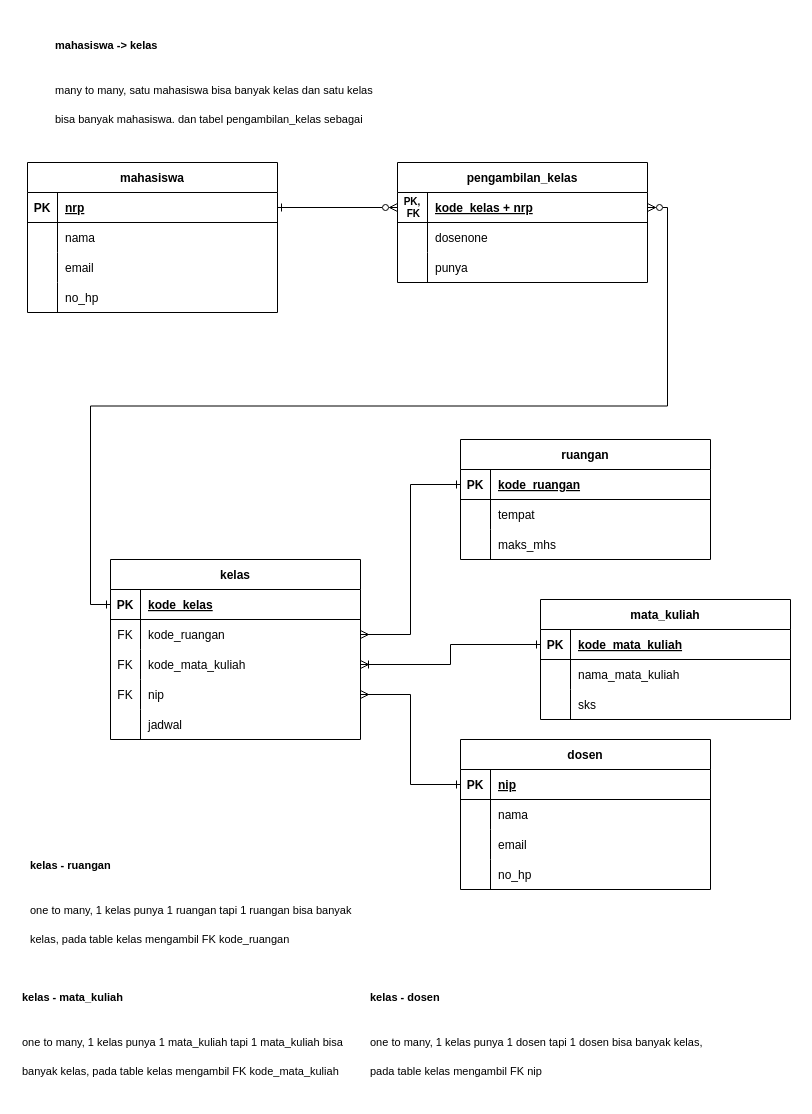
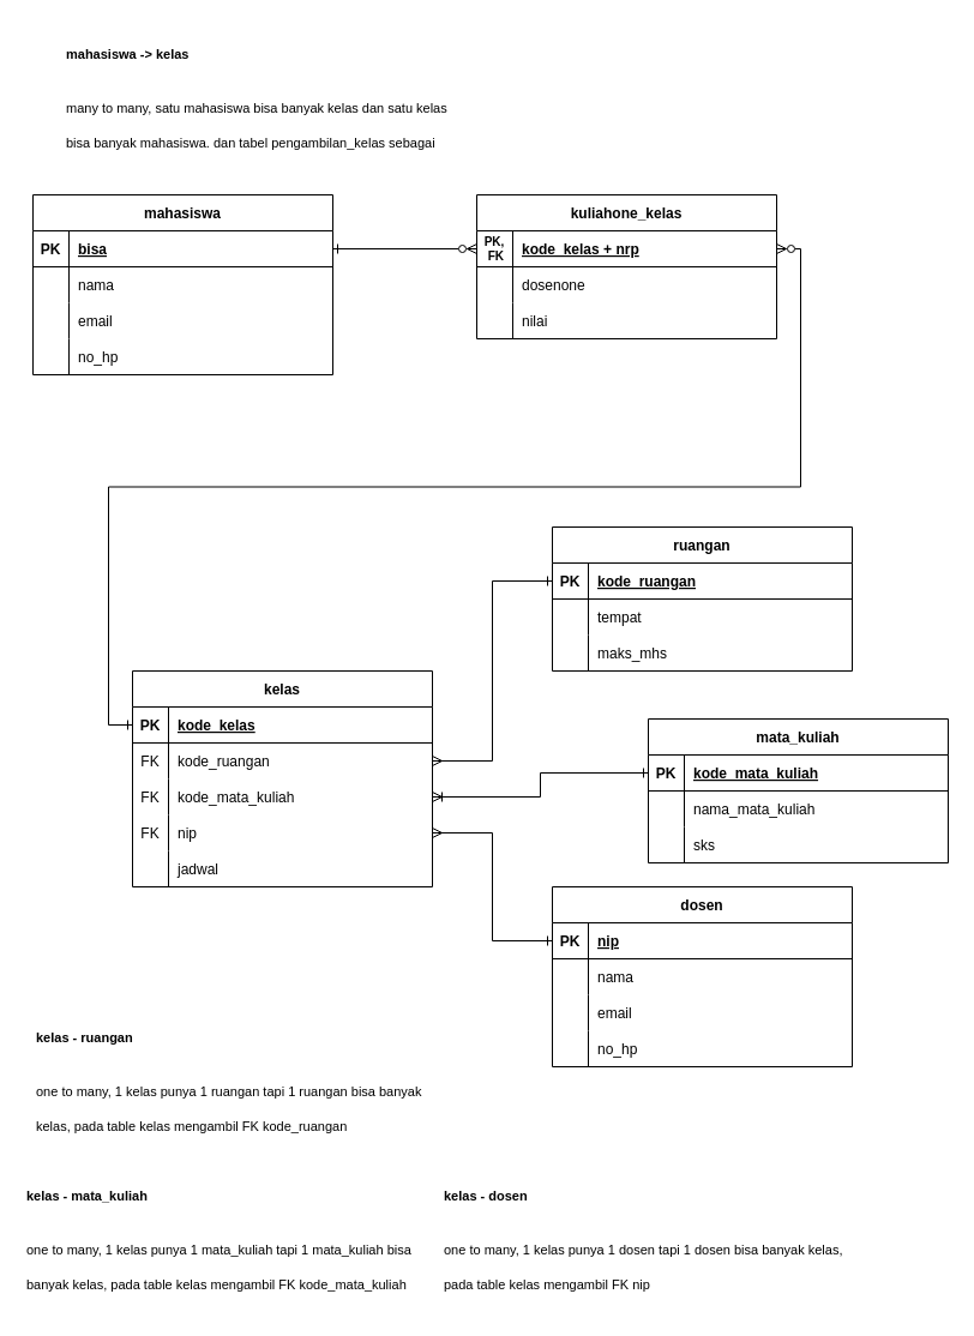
- <mxCell id="64" value="pengambilan_kelas" style="shape=table;startSize=30;container=1;collapsible=1;childLayout=tableLayout;fixedRows=1;rowLines=0;fontStyle=1;align=center;resizeLast=1;" vertex="1" parent="1"><mxGeometry x="397" y="162" width="250" height="120" as="geometry" /></mxCell>
+ <mxCell id="64" value="kuliahone_kelas" style="shape=table;startSize=30;container=1;collapsible=1;childLayout=tableLayout;fixedRows=1;rowLines=0;fontStyle=1;align=center;resizeLast=1;" vertex="1" parent="1"><mxGeometry x="397" y="162" width="250" height="120" as="geometry" /></mxCell>
- <mxCell id="5" value="nrp" style="shape=partialRectangle;overflow=hidden;connectable=0;fillColor=none;align=left;strokeColor=inherit;top=0;left=0;bottom=0;right=0;spacingLeft=6;fontStyle=5;" vertex="1" parent="3"><mxGeometry x="30" width="220" height="30" as="geometry"><mxRectangle width="220" height="30" as="alternateBounds" /></mxGeometry></mxCell>
+ <mxCell id="5" value="bisa" style="shape=partialRectangle;overflow=hidden;connectable=0;fillColor=none;align=left;strokeColor=inherit;top=0;left=0;bottom=0;right=0;spacingLeft=6;fontStyle=5;" vertex="1" parent="3"><mxGeometry x="30" width="220" height="30" as="geometry"><mxRectangle width="220" height="30" as="alternateBounds" /></mxGeometry></mxCell>
- <mxCell id="73" value="punya" style="shape=partialRectangle;overflow=hidden;connectable=0;fillColor=none;align=left;strokeColor=inherit;top=0;left=0;bottom=0;right=0;spacingLeft=6;" vertex="1" parent="71"><mxGeometry x="30" width="220" height="30" as="geometry"><mxRectangle width="220" height="30" as="alternateBounds" /></mxGeometry></mxCell>
+ <mxCell id="73" value="nilai" style="shape=partialRectangle;overflow=hidden;connectable=0;fillColor=none;align=left;strokeColor=inherit;top=0;left=0;bottom=0;right=0;spacingLeft=6;" vertex="1" parent="71"><mxGeometry x="30" width="220" height="30" as="geometry"><mxRectangle width="220" height="30" as="alternateBounds" /></mxGeometry></mxCell>
